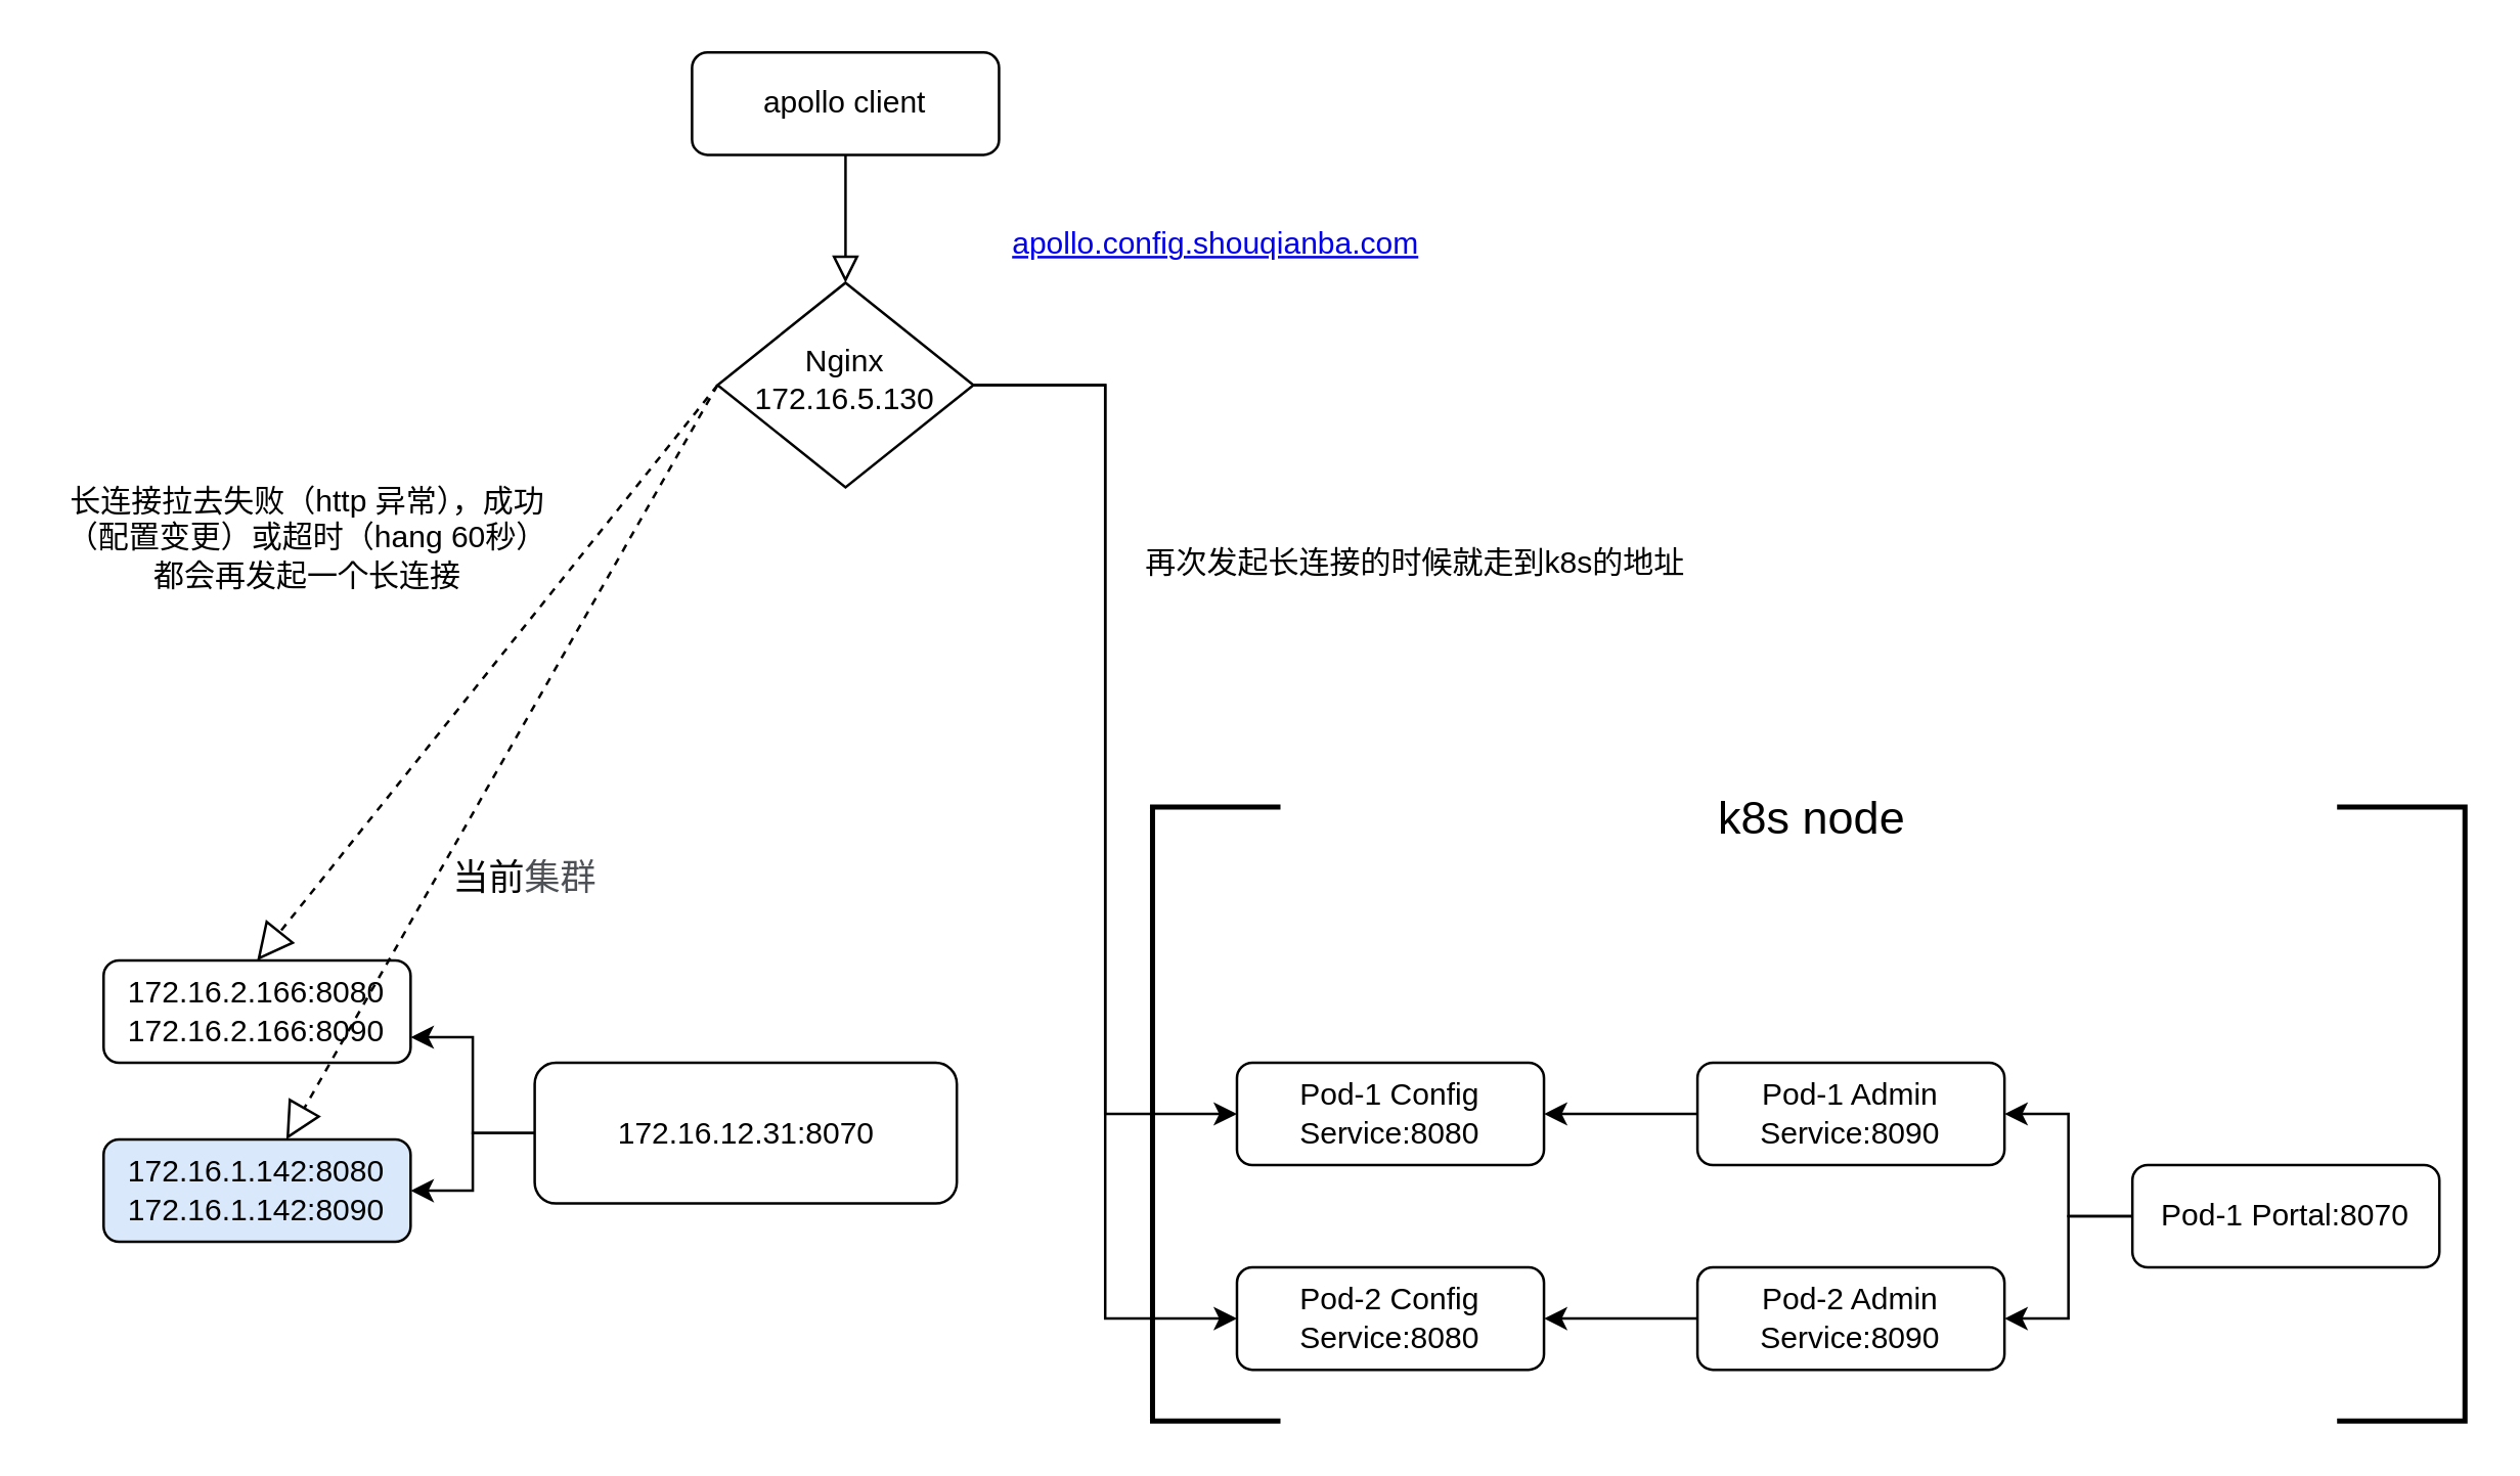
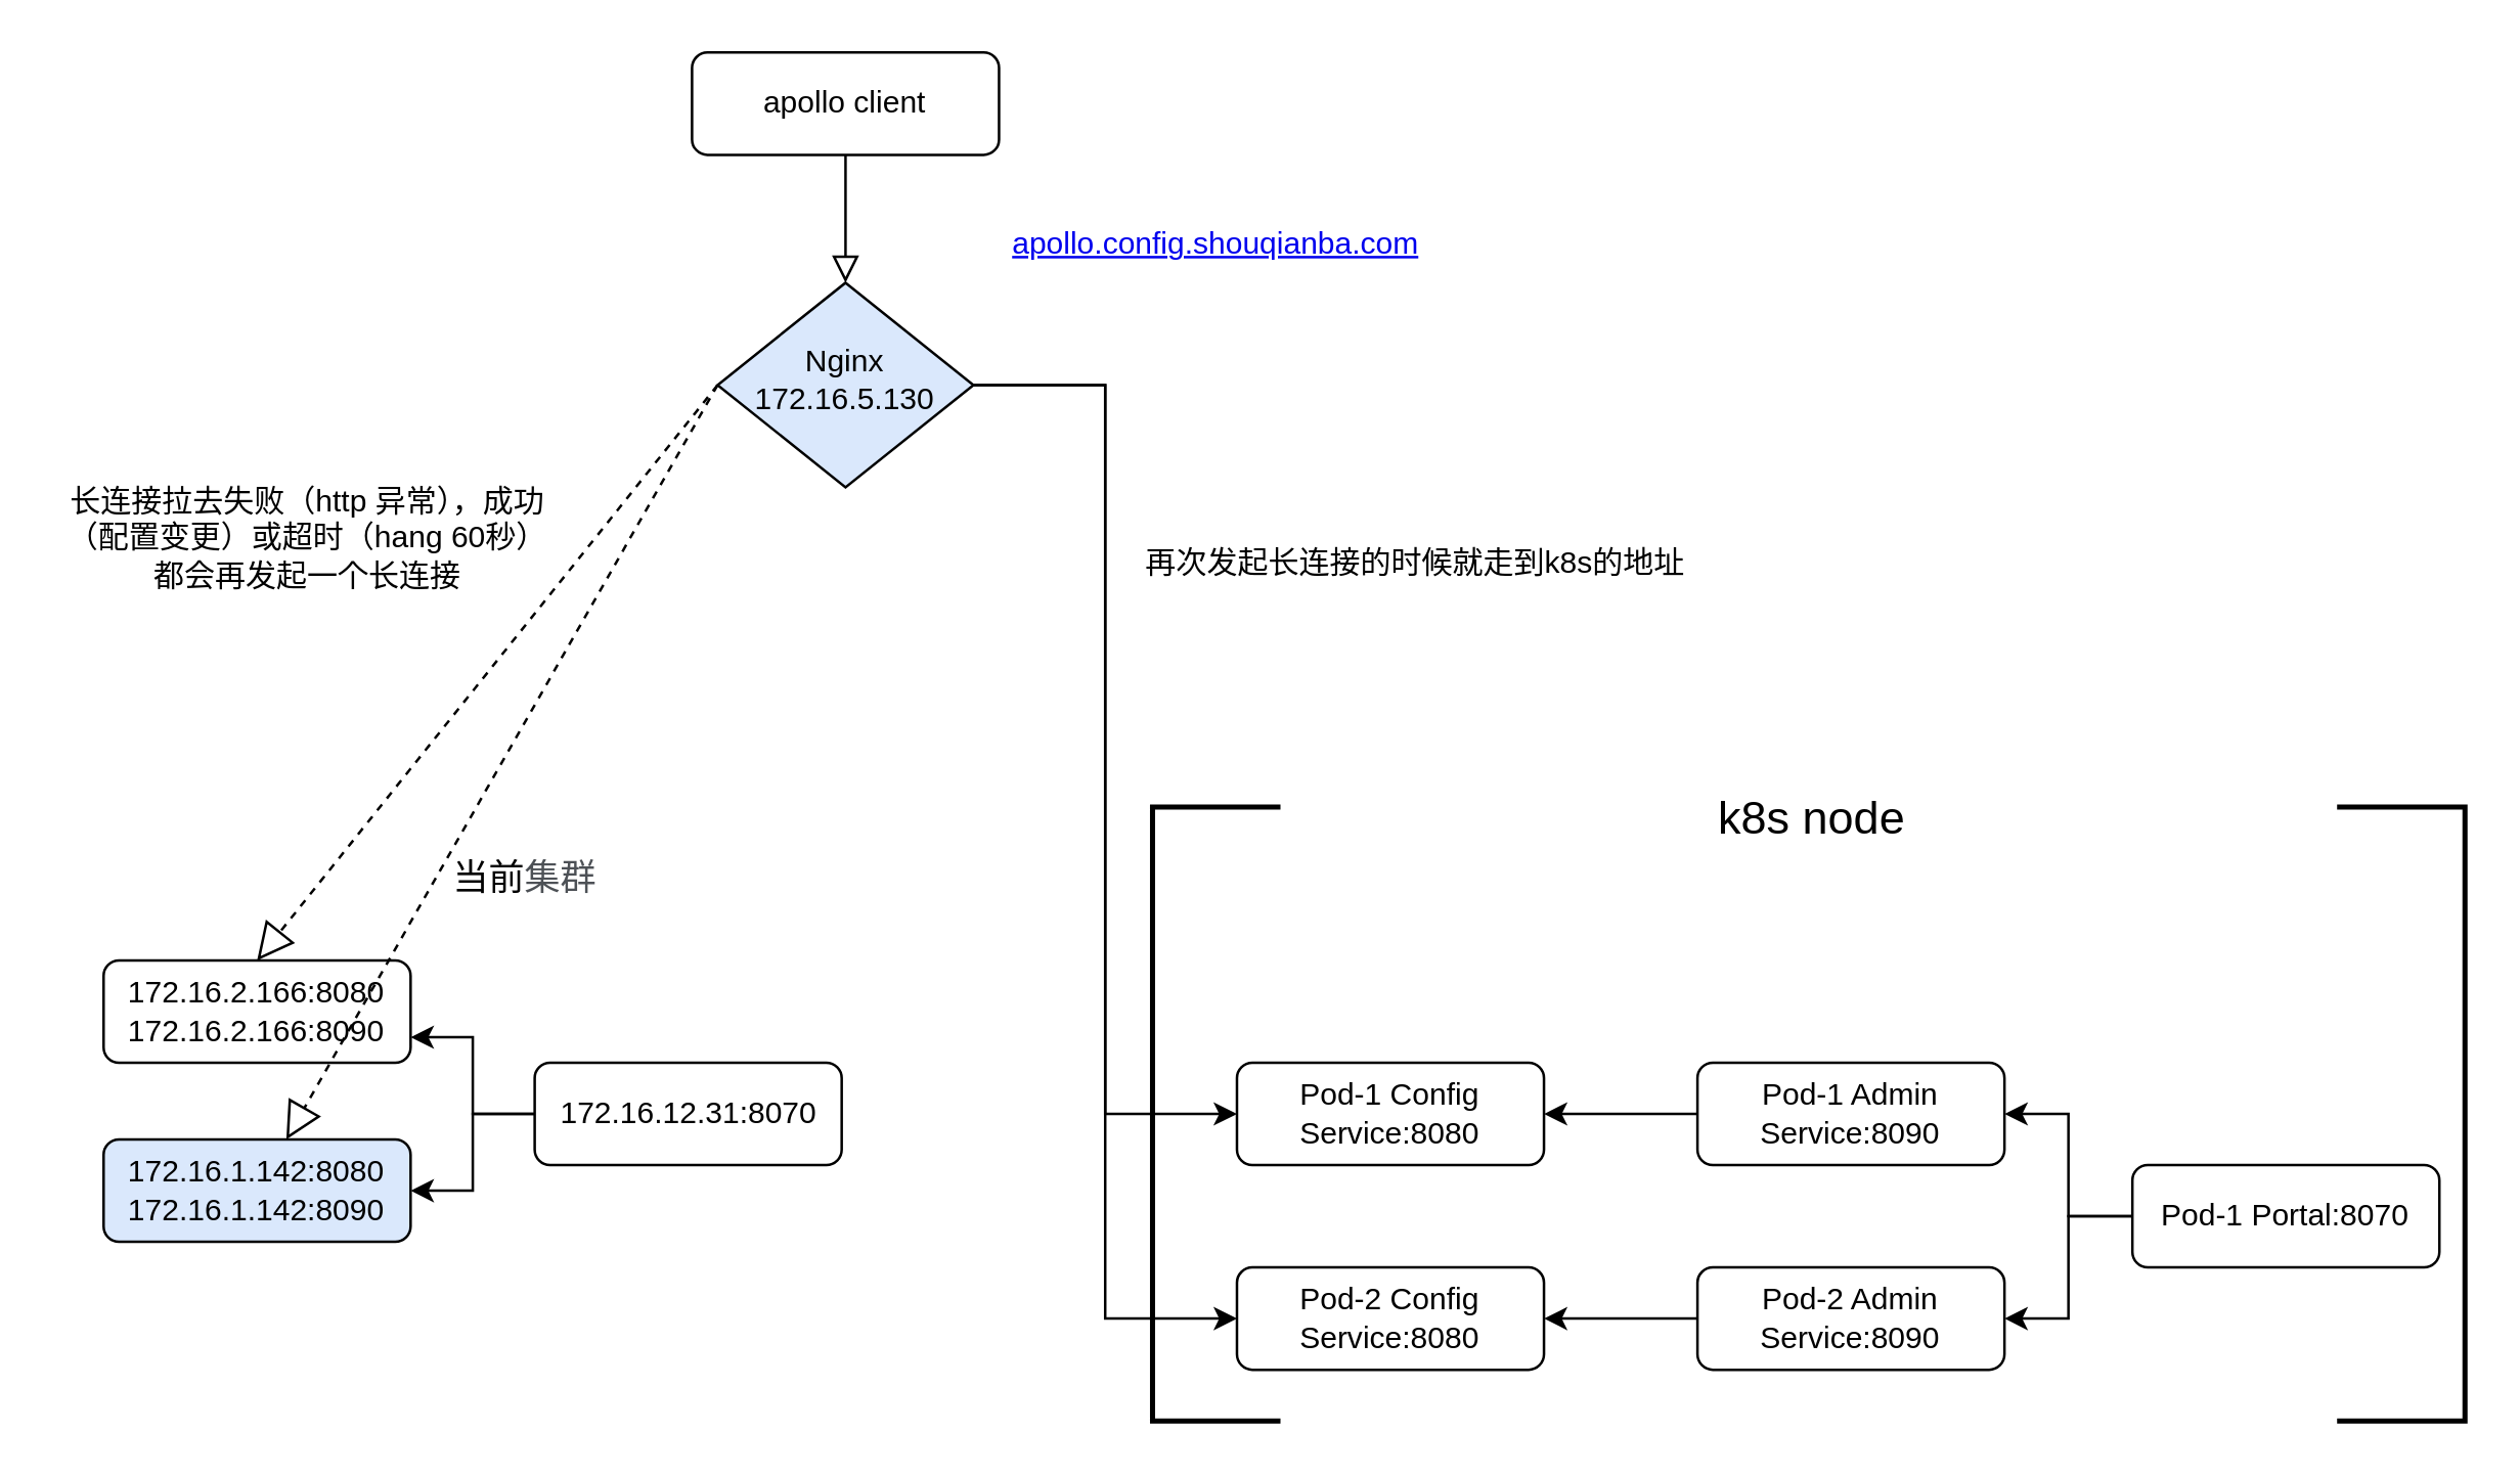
- <mxCell id="6" value="Nginx&lt;br&gt;172.16.5.130" style="rhombus;whiteSpace=wrap;html=1;shadow=0;fontFamily=Helvetica;fontSize=12;align=center;strokeWidth=1;spacing=6;spacingTop=-4;" vertex="1" parent="1"><mxGeometry x="280" y="110" width="100" height="80" as="geometry" /></mxCell>
+ <mxCell id="6" value="Nginx&lt;br&gt;172.16.5.130" style="rhombus;whiteSpace=wrap;html=1;shadow=0;fontFamily=Helvetica;fontSize=12;align=center;strokeWidth=1;spacing=6;spacingTop=-4;fillColor=#dae8fc;" vertex="1" parent="1"><mxGeometry x="280" y="110" width="100" height="80" as="geometry" /></mxCell>
- <mxCell id="24" value="172.16.12.31:8070" style="rounded=1;whiteSpace=wrap;html=1;fontSize=12;glass=0;strokeWidth=1;shadow=0;" vertex="1" parent="1"><mxGeometry x="208.5" y="415" width="165" height="55" as="geometry" /></mxCell>
+ <mxCell id="24" value="172.16.12.31:8070" style="rounded=1;whiteSpace=wrap;html=1;fontSize=12;glass=0;strokeWidth=1;shadow=0;" vertex="1" parent="1"><mxGeometry x="208.5" y="415" width="120" height="40" as="geometry" /></mxCell>
